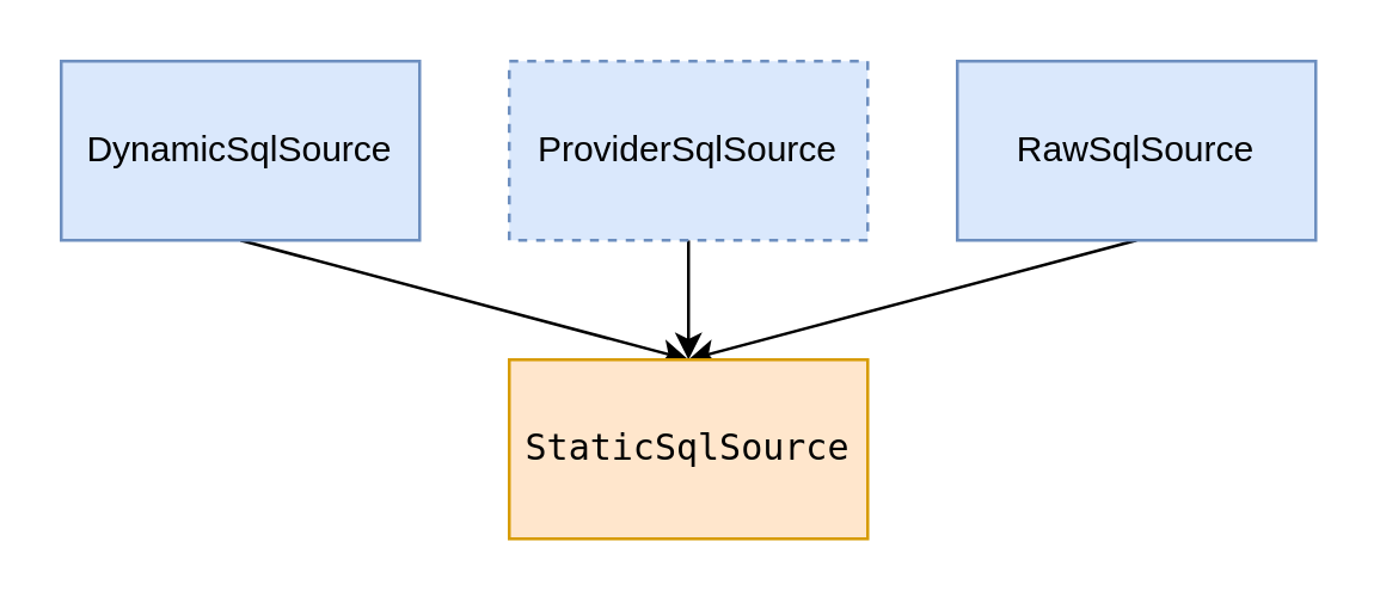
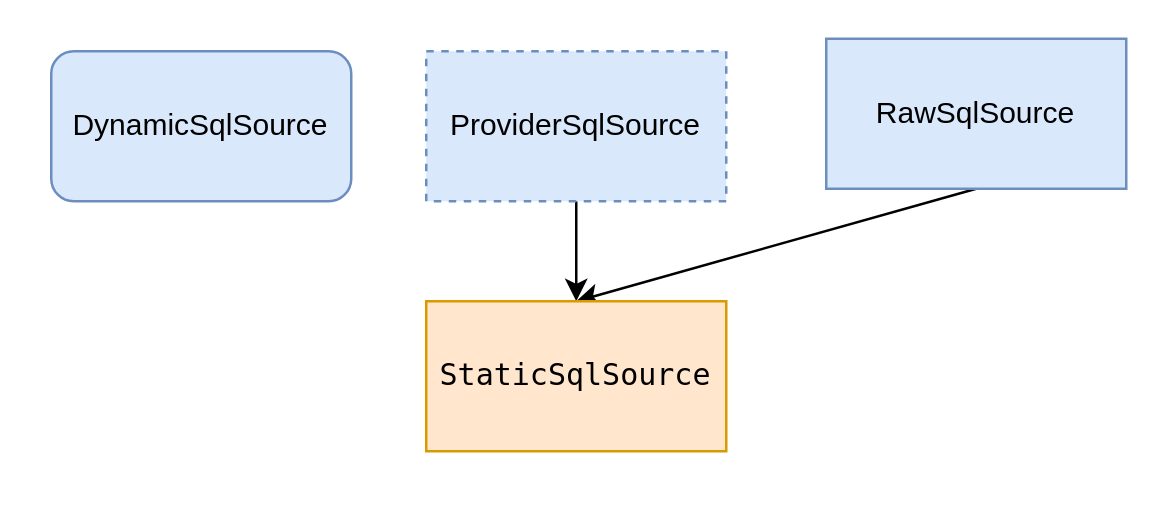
- <mxCell id="3" value="DynamicSqlSource" style="rounded=0;whiteSpace=wrap;html=1;fillColor=#dae8fc;strokeColor=#6c8ebf;" parent="1" vertex="1"><mxGeometry x="20" y="20" width="120" height="60" as="geometry" /></mxCell>
+ <mxCell id="3" value="DynamicSqlSource" style="whiteSpace=wrap;html=1;fillColor=#dae8fc;strokeColor=#6c8ebf;rounded=1;" parent="1" vertex="1"><mxGeometry x="20" y="20" width="120" height="60" as="geometry" /></mxCell>
- <mxCell id="7" value="RawSqlSource" style="rounded=0;whiteSpace=wrap;html=1;fillColor=#dae8fc;strokeColor=#6c8ebf;" parent="1" vertex="1"><mxGeometry x="320" y="20" width="120" height="60" as="geometry" /></mxCell>
+ <mxCell id="7" value="RawSqlSource" style="rounded=0;whiteSpace=wrap;html=1;fillColor=#dae8fc;strokeColor=#6c8ebf;" parent="1" vertex="1"><mxGeometry x="330" y="15" width="120" height="60" as="geometry" /></mxCell>
- <mxCell id="2" style="rounded=0;orthogonalLoop=1;jettySize=auto;html=1;exitX=0.5;exitY=1;exitDx=0;exitDy=0;entryX=0.5;entryY=0;entryDx=0;entryDy=0;" parent="1" source="3" target="8" edge="1"><mxGeometry relative="1" as="geometry" /></mxCell>
